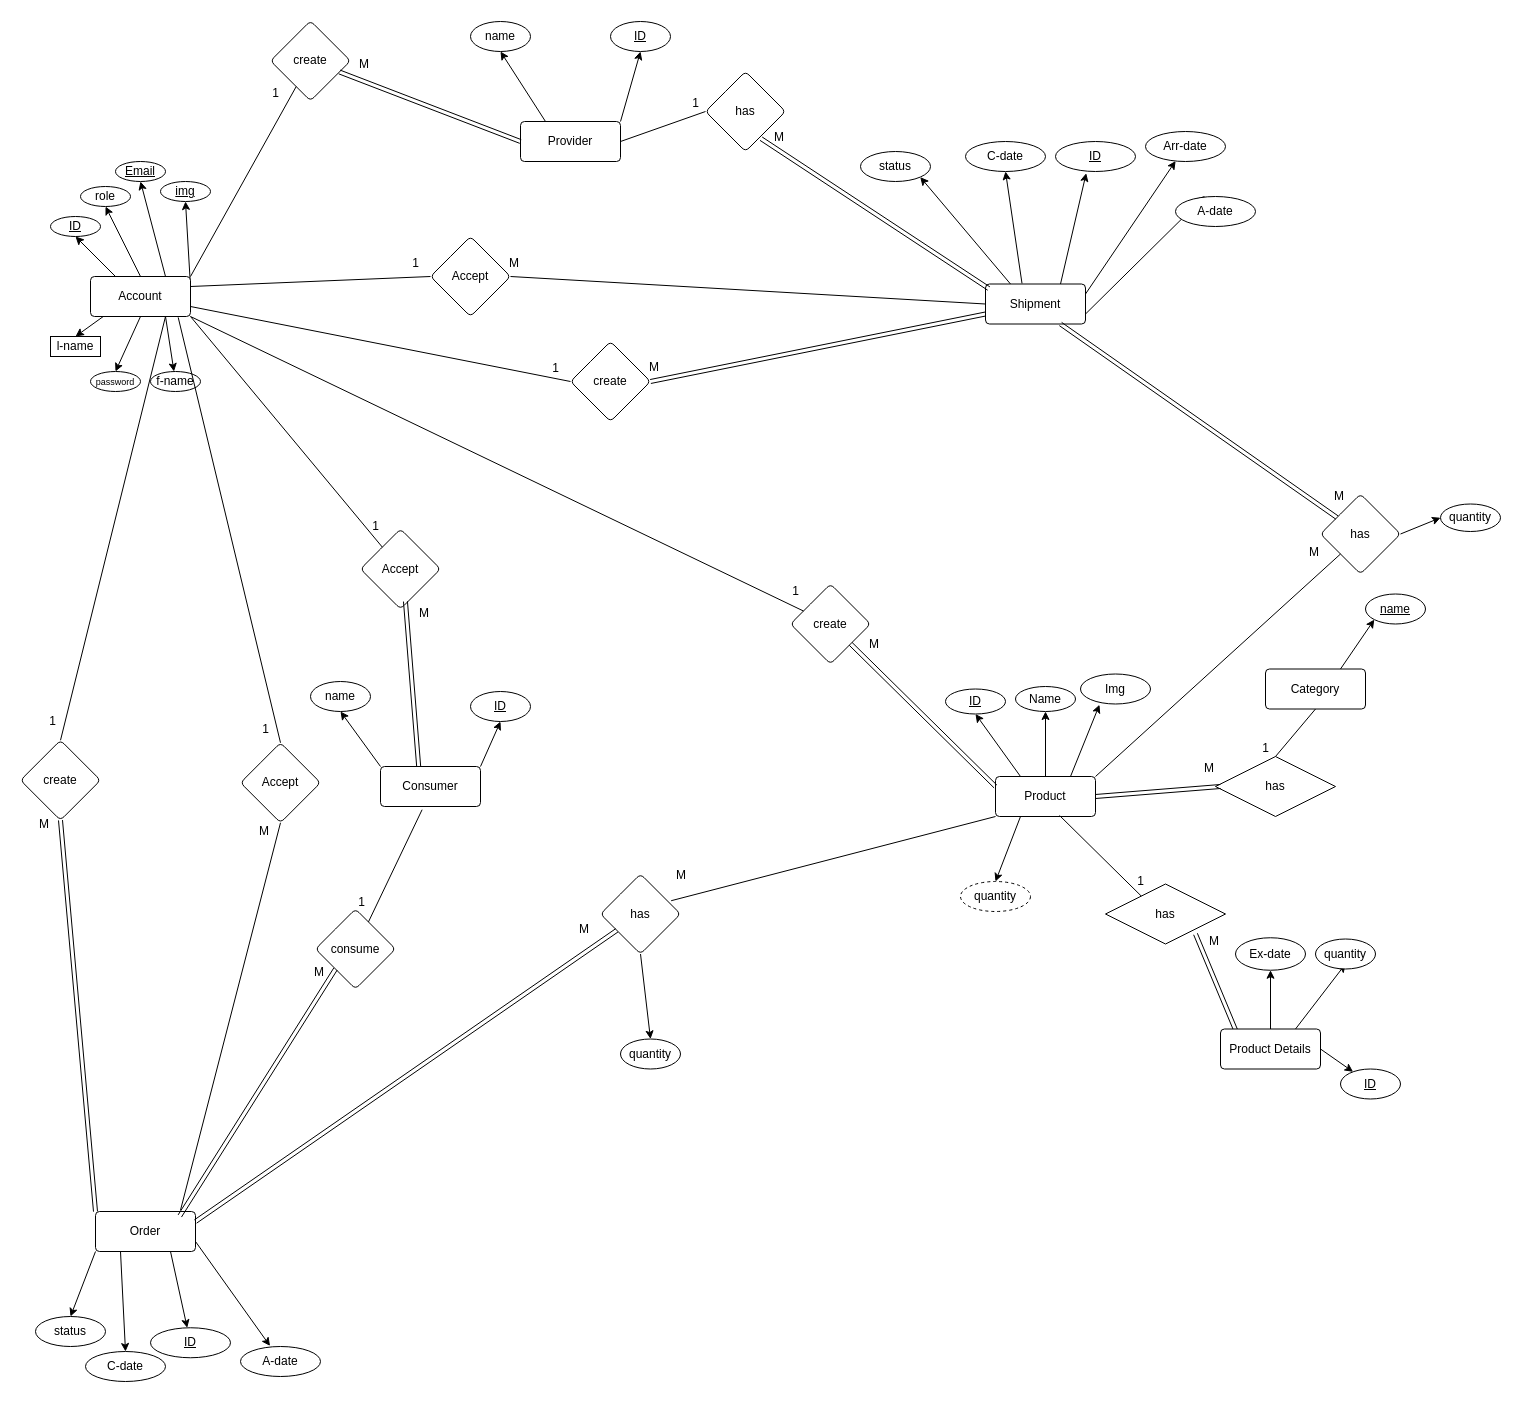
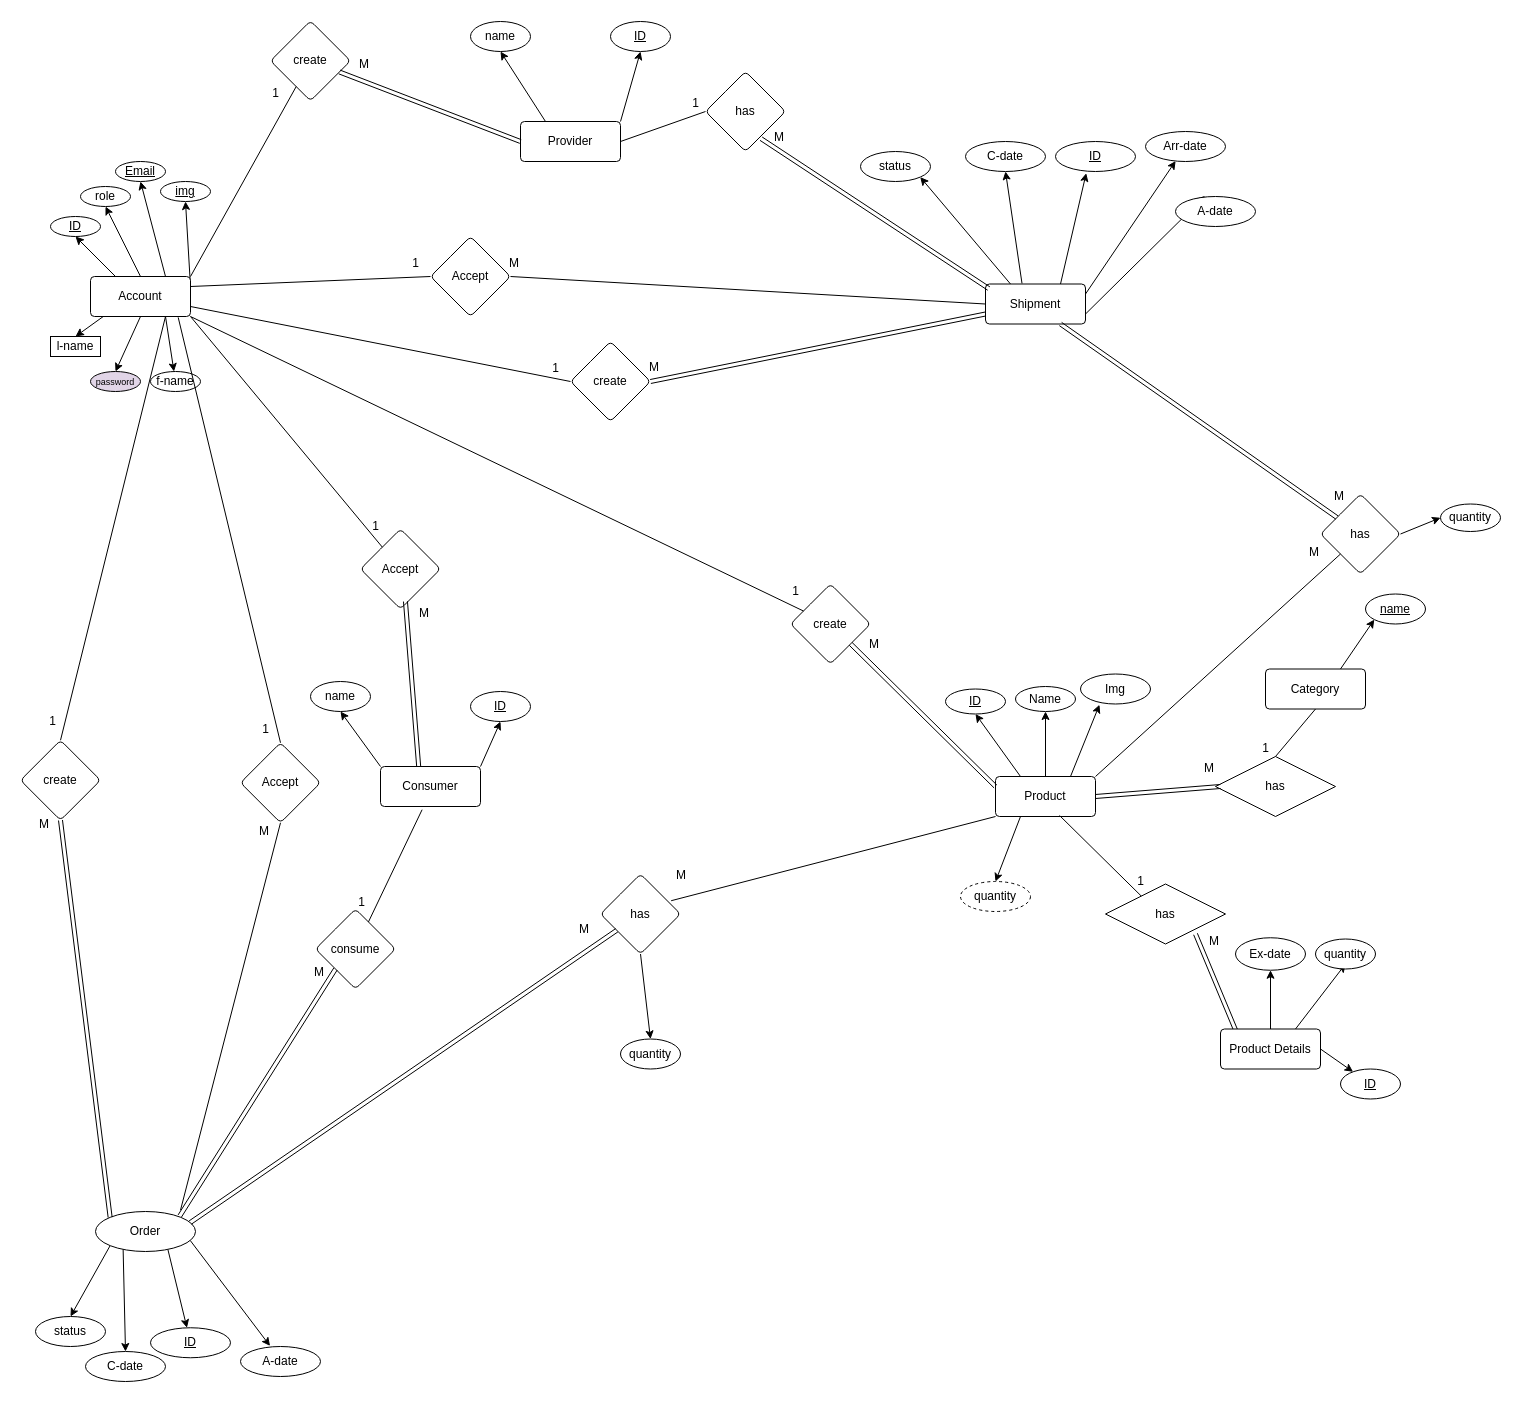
- <mxCell id="26" value="&lt;font style=&quot;font-size: 9px;&quot;&gt;password&lt;/font&gt;" style="ellipse;whiteSpace=wrap;html=1;align=center;" parent="1" vertex="1"><mxGeometry x="90" y="371" width="50" height="20" as="geometry" /></mxCell>
+ <mxCell id="26" value="&lt;font style=&quot;font-size: 9px;&quot;&gt;password&lt;/font&gt;" style="ellipse;whiteSpace=wrap;html=1;align=center;fillColor=#e1d5e7;" parent="1" vertex="1"><mxGeometry x="90" y="371" width="50" height="20" as="geometry" /></mxCell>
- <mxCell id="49" value="Order" style="rounded=1;arcSize=10;whiteSpace=wrap;html=1;align=center;" parent="1" vertex="1"><mxGeometry x="95" y="1211" width="100" height="40" as="geometry" /></mxCell>
+ <mxCell id="49" value="Order" style="ellipse;arcSize=10;whiteSpace=wrap;html=1;align=center;" parent="1" vertex="1"><mxGeometry x="95" y="1211" width="100" height="40" as="geometry" /></mxCell>
